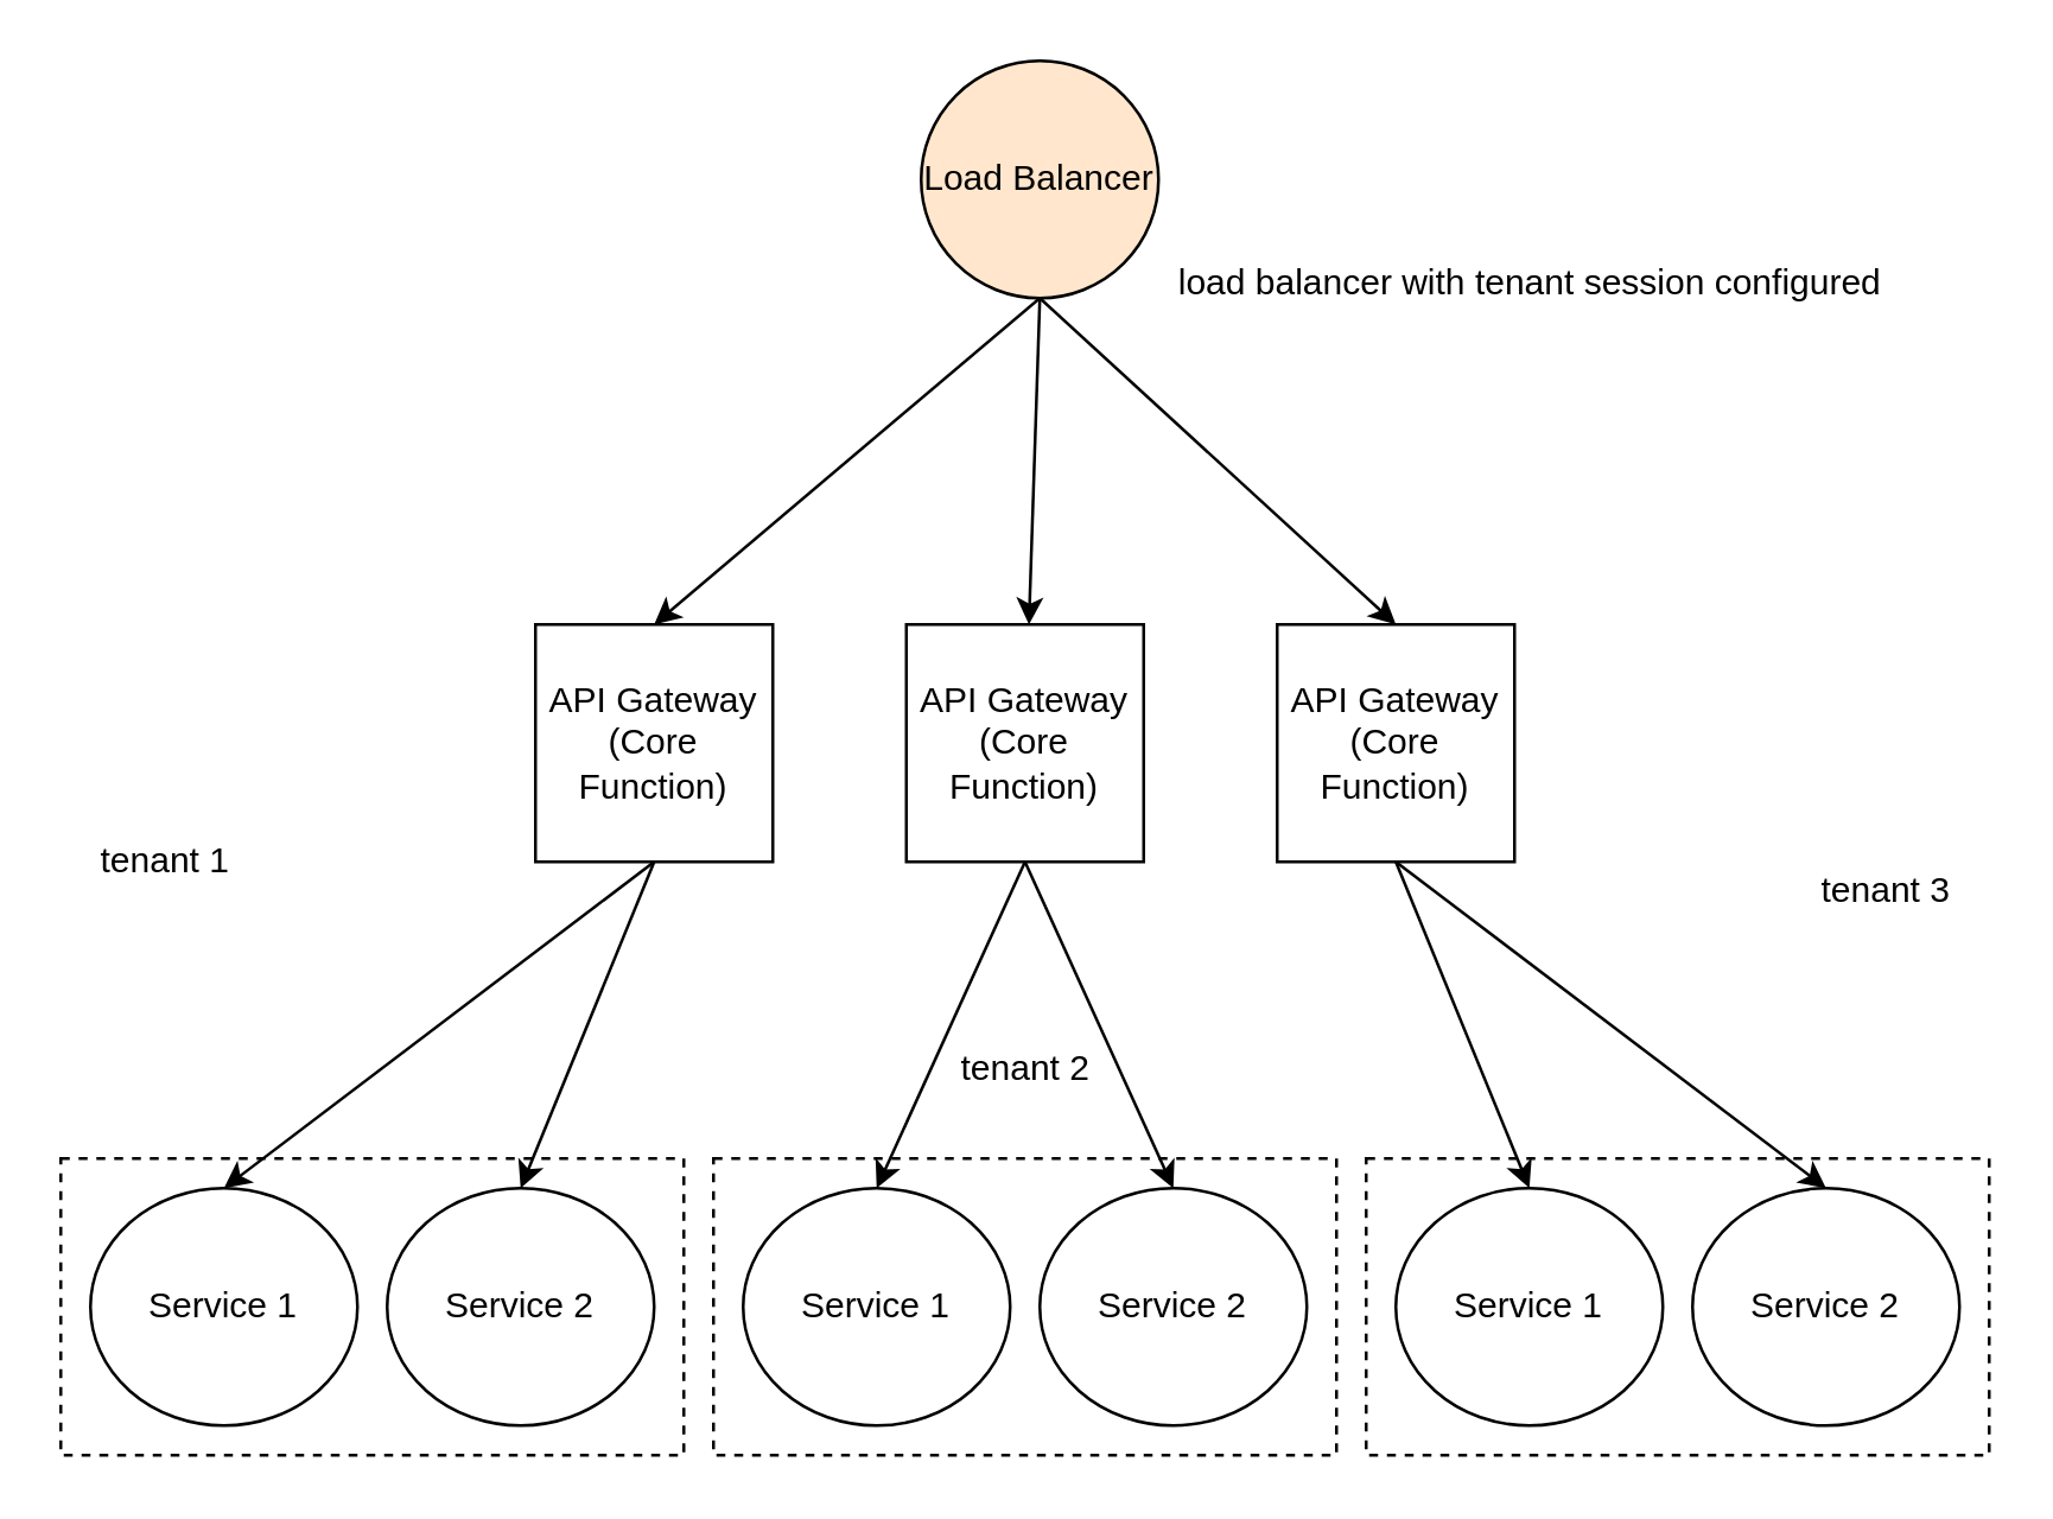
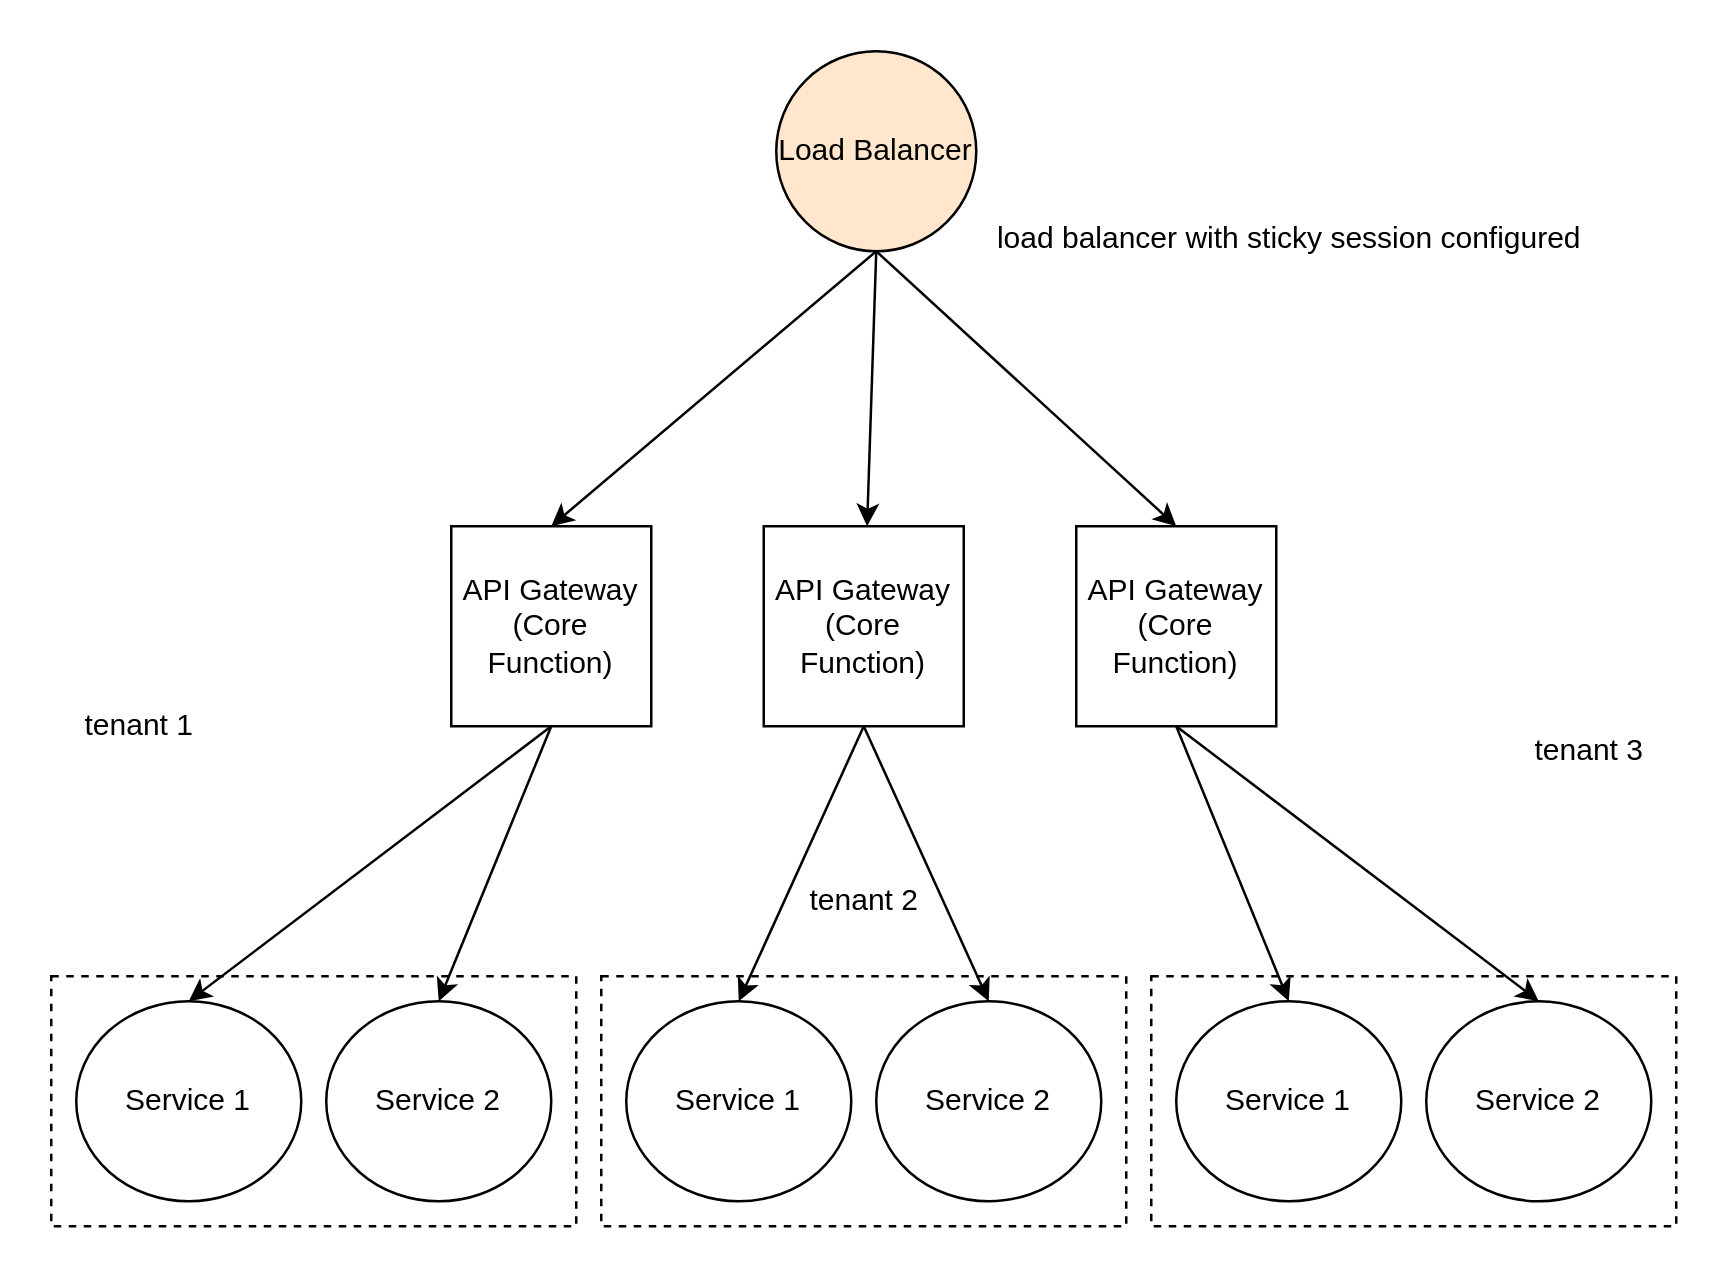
- <mxCell id="30" value="load balancer with tenant session configured" style="text;html=1;align=center;verticalAlign=middle;resizable=0;points=[];autosize=1;strokeColor=none;fillColor=none;" vertex="1" parent="1"><mxGeometry x="385" y="80" width="260" height="30" as="geometry" /></mxCell>
+ <mxCell id="30" value="load balancer with sticky session configured" style="text;html=1;align=center;verticalAlign=middle;resizable=0;points=[];autosize=1;strokeColor=none;fillColor=none;" vertex="1" parent="1"><mxGeometry x="385" y="80" width="260" height="30" as="geometry" /></mxCell>
